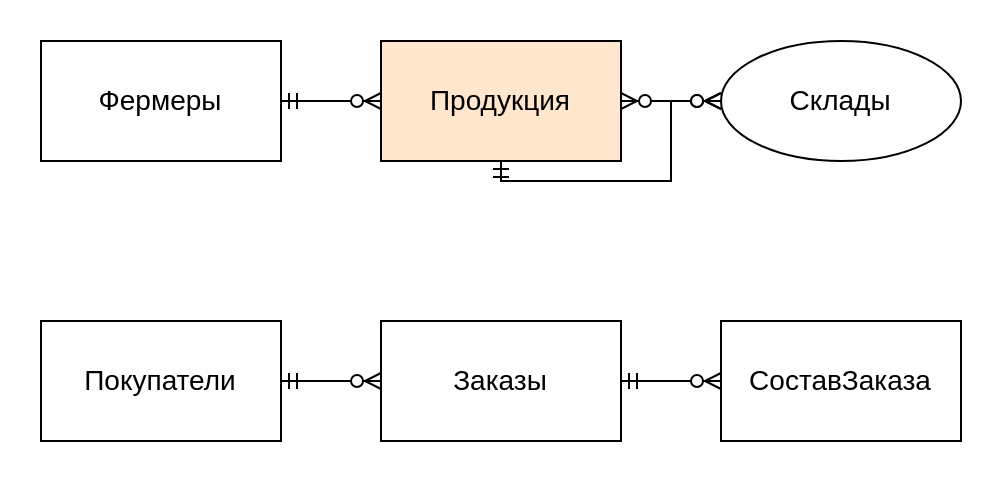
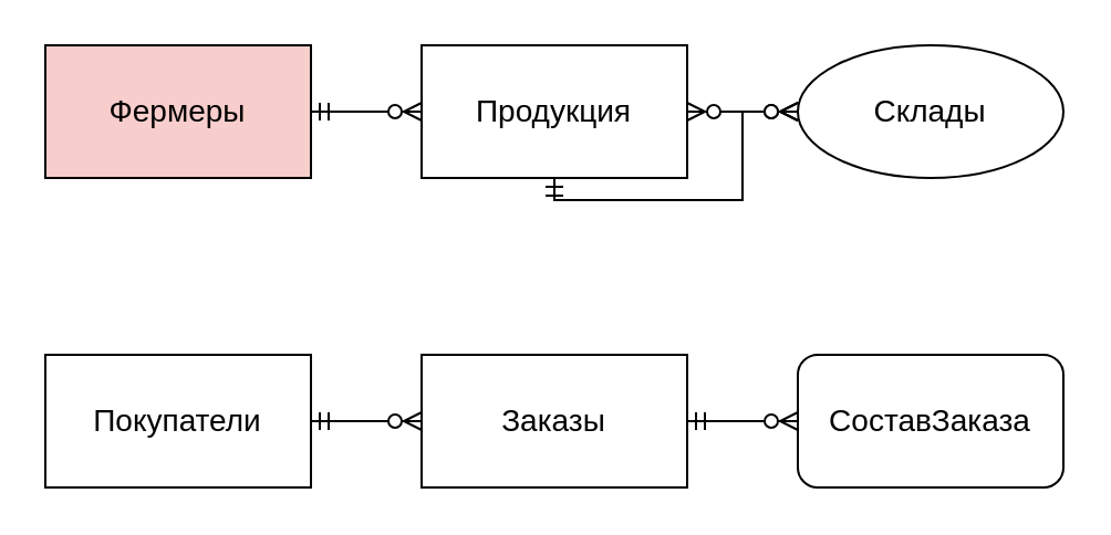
- <mxCell id="2" value="&lt;font style=&quot;font-size: 14px;&quot;&gt;Фермеры&lt;/font&gt;" style="rounded=0;whiteSpace=wrap;html=1;" vertex="1" parent="1"><mxGeometry x="20" y="20" width="120" height="60" as="geometry" /></mxCell>
+ <mxCell id="2" value="&lt;font style=&quot;font-size: 14px;&quot;&gt;Фермеры&lt;/font&gt;" style="rounded=0;whiteSpace=wrap;html=1;fillColor=#f8cecc;" vertex="1" parent="1"><mxGeometry x="20" y="20" width="120" height="60" as="geometry" /></mxCell>
- <mxCell id="3" value="&lt;font style=&quot;font-size: 14px;&quot;&gt;Продукция&lt;/font&gt;" style="rounded=0;whiteSpace=wrap;html=1;fillColor=#ffe6cc;" vertex="1" parent="1"><mxGeometry x="190" y="20" width="120" height="60" as="geometry" /></mxCell>
+ <mxCell id="3" value="&lt;font style=&quot;font-size: 14px;&quot;&gt;Продукция&lt;/font&gt;" style="rounded=0;whiteSpace=wrap;html=1;" vertex="1" parent="1"><mxGeometry x="190" y="20" width="120" height="60" as="geometry" /></mxCell>
- <mxCell id="6" value="&lt;font style=&quot;font-size: 14px;&quot;&gt;СоставЗаказа&lt;/font&gt;" style="rounded=0;whiteSpace=wrap;html=1;" vertex="1" parent="1"><mxGeometry x="360" y="160" width="120" height="60" as="geometry" /></mxCell>
+ <mxCell id="6" value="&lt;font style=&quot;font-size: 14px;&quot;&gt;СоставЗаказа&lt;/font&gt;" style="whiteSpace=wrap;html=1;rounded=1;" vertex="1" parent="1"><mxGeometry x="360" y="160" width="120" height="60" as="geometry" /></mxCell>
